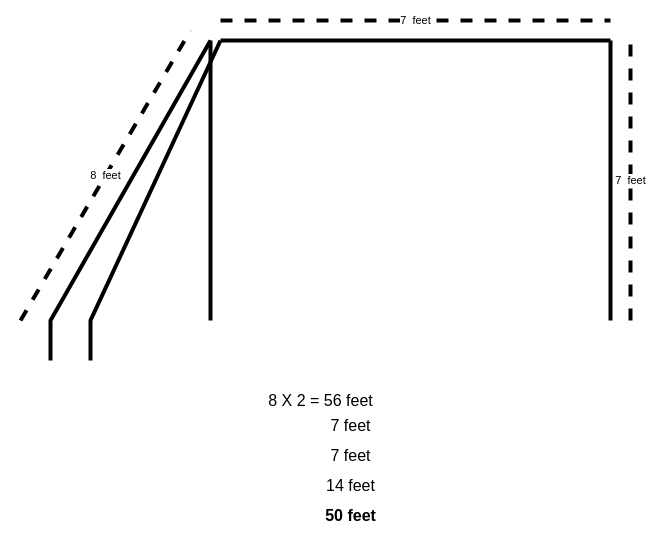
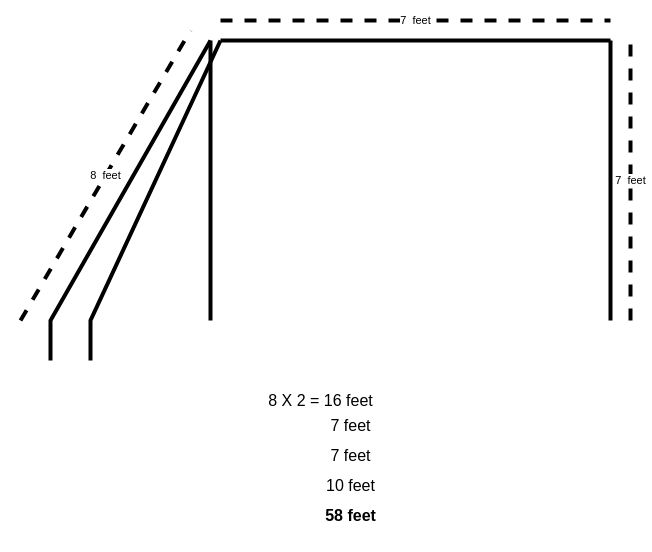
- <mxCell id="10" value="8 X 2 = 56 feet" style="text;html=1;align=center;verticalAlign=middle;resizable=0;points=[];autosize=1;strokeColor=none;fillColor=none;fontSize=16;" vertex="1" parent="1"><mxGeometry x="255" y="385" width="130" height="30" as="geometry" /></mxCell>
+ <mxCell id="10" value="8 X 2 = 16 feet" style="text;html=1;align=center;verticalAlign=middle;resizable=0;points=[];autosize=1;strokeColor=none;fillColor=none;fontSize=16;" vertex="1" parent="1"><mxGeometry x="255" y="385" width="130" height="30" as="geometry" /></mxCell>
- <mxCell id="13" value="14 feet" style="text;html=1;align=center;verticalAlign=middle;resizable=0;points=[];autosize=1;strokeColor=none;fillColor=none;fontSize=16;" vertex="1" parent="1"><mxGeometry x="315" y="470" width="70" height="30" as="geometry" /></mxCell>
+ <mxCell id="13" value="10 feet" style="text;html=1;align=center;verticalAlign=middle;resizable=0;points=[];autosize=1;strokeColor=none;fillColor=none;fontSize=16;" vertex="1" parent="1"><mxGeometry x="315" y="470" width="70" height="30" as="geometry" /></mxCell>
- <mxCell id="14" value="50 feet" style="text;html=1;align=center;verticalAlign=middle;resizable=0;points=[];autosize=1;strokeColor=none;fillColor=none;fontSize=16;fontStyle=1" vertex="1" parent="1"><mxGeometry x="315" y="500" width="70" height="30" as="geometry" /></mxCell>
+ <mxCell id="14" value="58 feet" style="text;html=1;align=center;verticalAlign=middle;resizable=0;points=[];autosize=1;strokeColor=none;fillColor=none;fontSize=16;fontStyle=1" vertex="1" parent="1"><mxGeometry x="315" y="500" width="70" height="30" as="geometry" /></mxCell>
